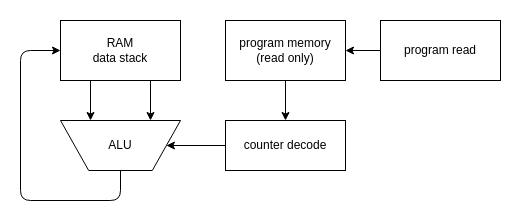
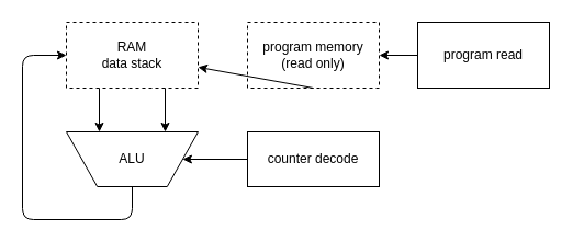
- <mxCell id="7" value="&lt;div&gt;RAM&lt;/div&gt;&lt;div&gt;data stack&lt;/div&gt;" style="rounded=0;whiteSpace=wrap;html=1;" parent="1" vertex="1"><mxGeometry x="60" y="20" width="120" height="60" as="geometry" /></mxCell>
+ <mxCell id="7" value="&lt;div&gt;RAM&lt;/div&gt;&lt;div&gt;data stack&lt;/div&gt;" style="rounded=0;whiteSpace=wrap;html=1;dashed=1;" parent="1" vertex="1"><mxGeometry x="60" y="20" width="120" height="60" as="geometry" /></mxCell>
- <mxCell id="4" value="program memory&lt;br&gt;(read only)" style="rounded=0;whiteSpace=wrap;html=1;" parent="1" vertex="1"><mxGeometry x="225" y="20" width="120" height="60" as="geometry" /></mxCell>
+ <mxCell id="4" value="program memory&lt;br&gt;(read only)" style="rounded=0;whiteSpace=wrap;html=1;dashed=1;" parent="1" vertex="1"><mxGeometry x="225" y="20" width="120" height="60" as="geometry" /></mxCell>
- <mxCell id="13" value="" style="endArrow=classic;html=1;exitX=0.5;exitY=1;exitDx=0;exitDy=0;entryX=0.5;entryY=0;entryDx=0;entryDy=0;" parent="1" source="4" target="2" edge="1"><mxGeometry width="50" height="50" relative="1" as="geometry"><mxPoint x="160" y="100" as="sourcePoint" /><mxPoint x="210" y="50" as="targetPoint" /></mxGeometry></mxCell>
+ <mxCell id="13" value="" style="endArrow=classic;html=1;exitX=0.5;exitY=1;exitDx=0;exitDy=0;" parent="1" source="4" target="7" edge="1"><mxGeometry width="50" height="50" relative="1" as="geometry"><mxPoint x="160" y="100" as="sourcePoint" /><mxPoint x="210" y="50" as="targetPoint" /></mxGeometry></mxCell>
